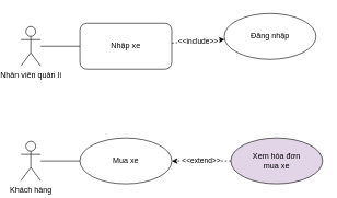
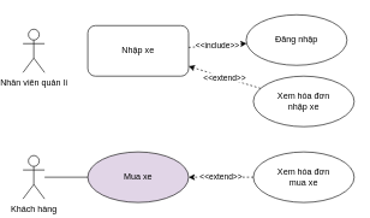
- <mxCell id="5" style="rounded=0;orthogonalLoop=1;jettySize=auto;html=1;endArrow=none;endFill=0;" edge="1" parent="1" source="6" target="2"><mxGeometry relative="1" as="geometry" /></mxCell>
+ <mxCell id="13" value="&amp;lt;&amp;lt;extend&amp;gt;&amp;gt;" style="edgeStyle=none;rounded=0;orthogonalLoop=1;jettySize=auto;html=1;endArrow=classic;endFill=1;dashed=1;" edge="1" parent="1" source="12" target="6"><mxGeometry relative="1" as="geometry"><mxPoint x="450" y="285" as="sourcePoint" /><mxPoint x="300" y="285" as="targetPoint" /></mxGeometry></mxCell>
+ <mxCell id="12" value="Xem hóa đơn&lt;br&gt;nhập xe" style="ellipse;whiteSpace=wrap;html=1;" vertex="1" parent="1"><mxGeometry x="340" y="105" width="140" height="70" as="geometry" /></mxCell>
- <mxCell id="8" value="Mua xe" style="ellipse;whiteSpace=wrap;html=1;" vertex="1" parent="1"><mxGeometry x="110" y="210" width="140" height="70" as="geometry" /></mxCell>
+ <mxCell id="8" value="Mua xe" style="ellipse;whiteSpace=wrap;html=1;fillColor=#e1d5e7;" vertex="1" parent="1"><mxGeometry x="110" y="210" width="140" height="70" as="geometry" /></mxCell>
- <mxCell id="10" value="Xem hóa đơn&lt;br&gt;mua xe" style="ellipse;whiteSpace=wrap;html=1;fillColor=#e1d5e7;" vertex="1" parent="1"><mxGeometry x="340" y="210" width="140" height="70" as="geometry" /></mxCell>
+ <mxCell id="10" value="Xem hóa đơn&lt;br&gt;mua xe" style="ellipse;whiteSpace=wrap;html=1;" vertex="1" parent="1"><mxGeometry x="340" y="210" width="140" height="70" as="geometry" /></mxCell>
